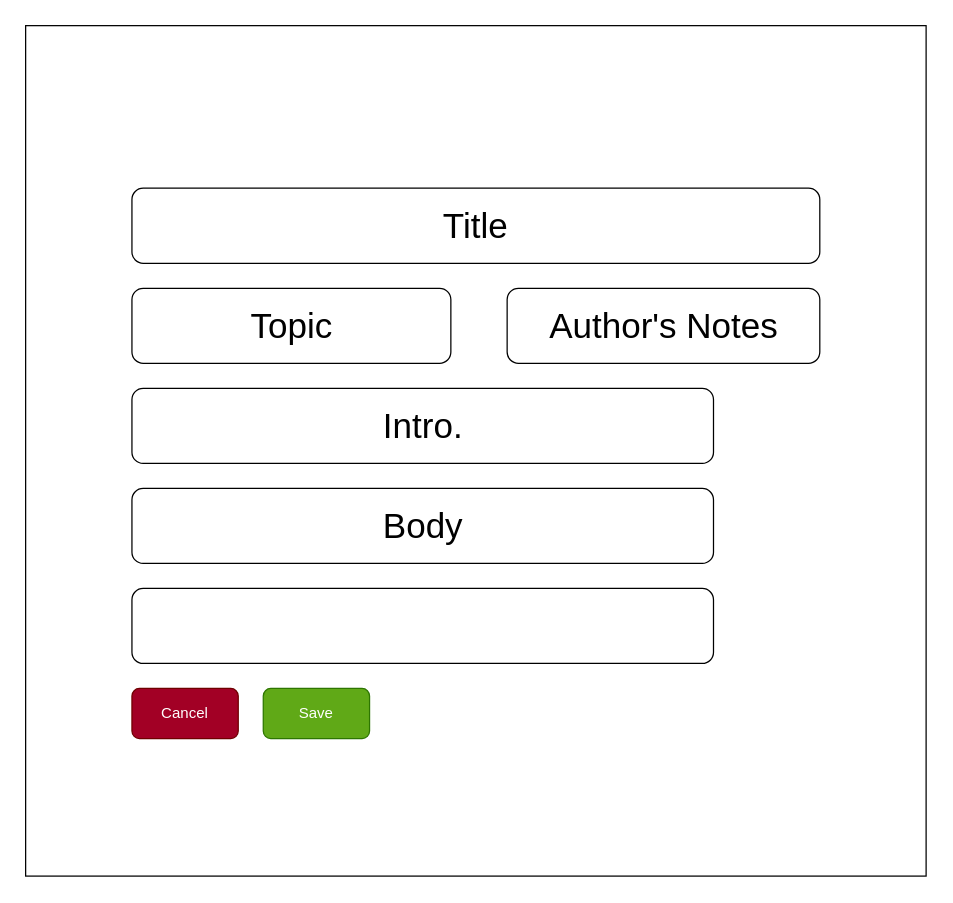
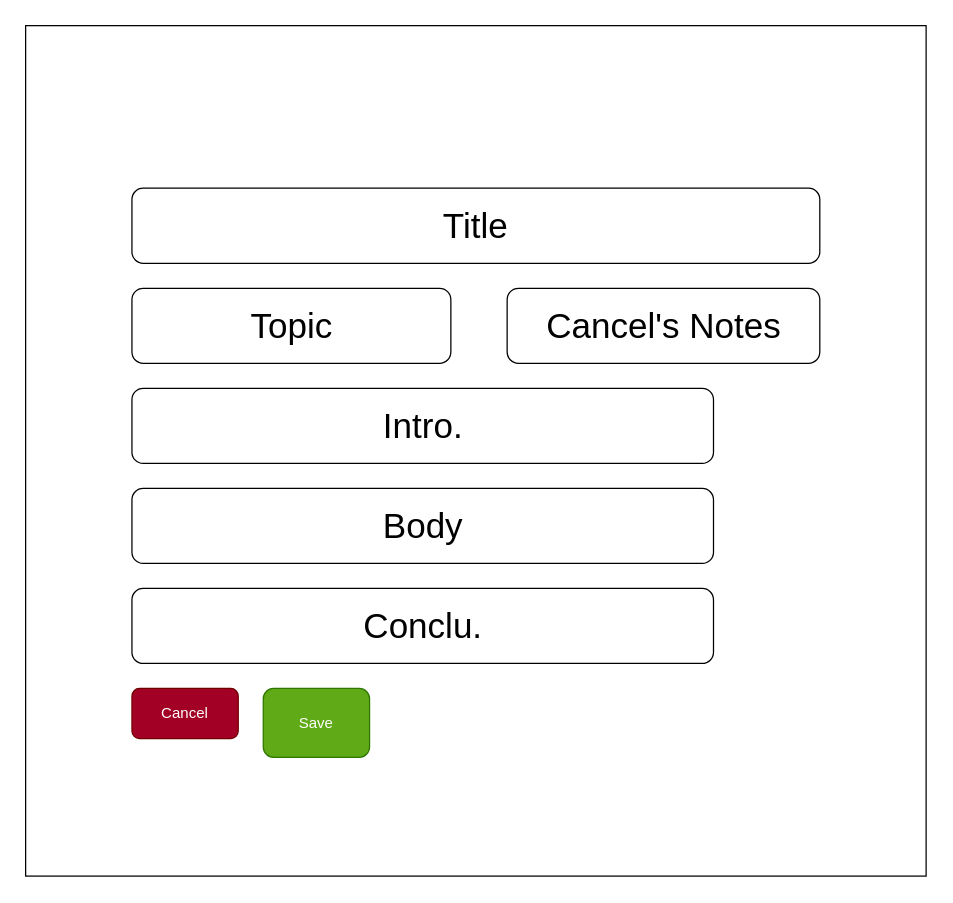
- <mxCell id="17" value="&lt;font style=&quot;font-size: 28px&quot;&gt;Author's Notes&lt;br&gt;&lt;/font&gt;" style="text;html=1;strokeColor=none;fillColor=none;align=center;verticalAlign=middle;whiteSpace=wrap;rounded=0;" vertex="1" parent="1"><mxGeometry x="422.5" y="230" width="215" height="60" as="geometry" /></mxCell>
+ <mxCell id="17" value="&lt;font style=&quot;font-size: 28px&quot;&gt;Cancel's Notes&lt;br&gt;&lt;/font&gt;" style="text;html=1;strokeColor=none;fillColor=none;align=center;verticalAlign=middle;whiteSpace=wrap;rounded=0;" vertex="1" parent="1"><mxGeometry x="422.5" y="230" width="215" height="60" as="geometry" /></mxCell>
+ <mxCell id="15" value="&lt;font style=&quot;font-size: 28px&quot;&gt;Conclu.&lt;/font&gt;" style="text;html=1;strokeColor=none;fillColor=none;align=center;verticalAlign=middle;whiteSpace=wrap;rounded=0;" vertex="1" parent="1"><mxGeometry x="282.5" y="470" width="110" height="60" as="geometry" /></mxCell>
- <mxCell id="18" value="Save" style="rounded=1;whiteSpace=wrap;html=1;fillColor=#60a917;strokeColor=#2D7600;fontColor=#ffffff;" vertex="1" parent="1"><mxGeometry x="210" y="550" width="85" height="40" as="geometry" /></mxCell>
+ <mxCell id="18" value="Save" style="rounded=1;whiteSpace=wrap;html=1;fillColor=#60a917;strokeColor=#2D7600;fontColor=#ffffff;" vertex="1" parent="1"><mxGeometry x="210" y="550" width="85" height="55" as="geometry" /></mxCell>
